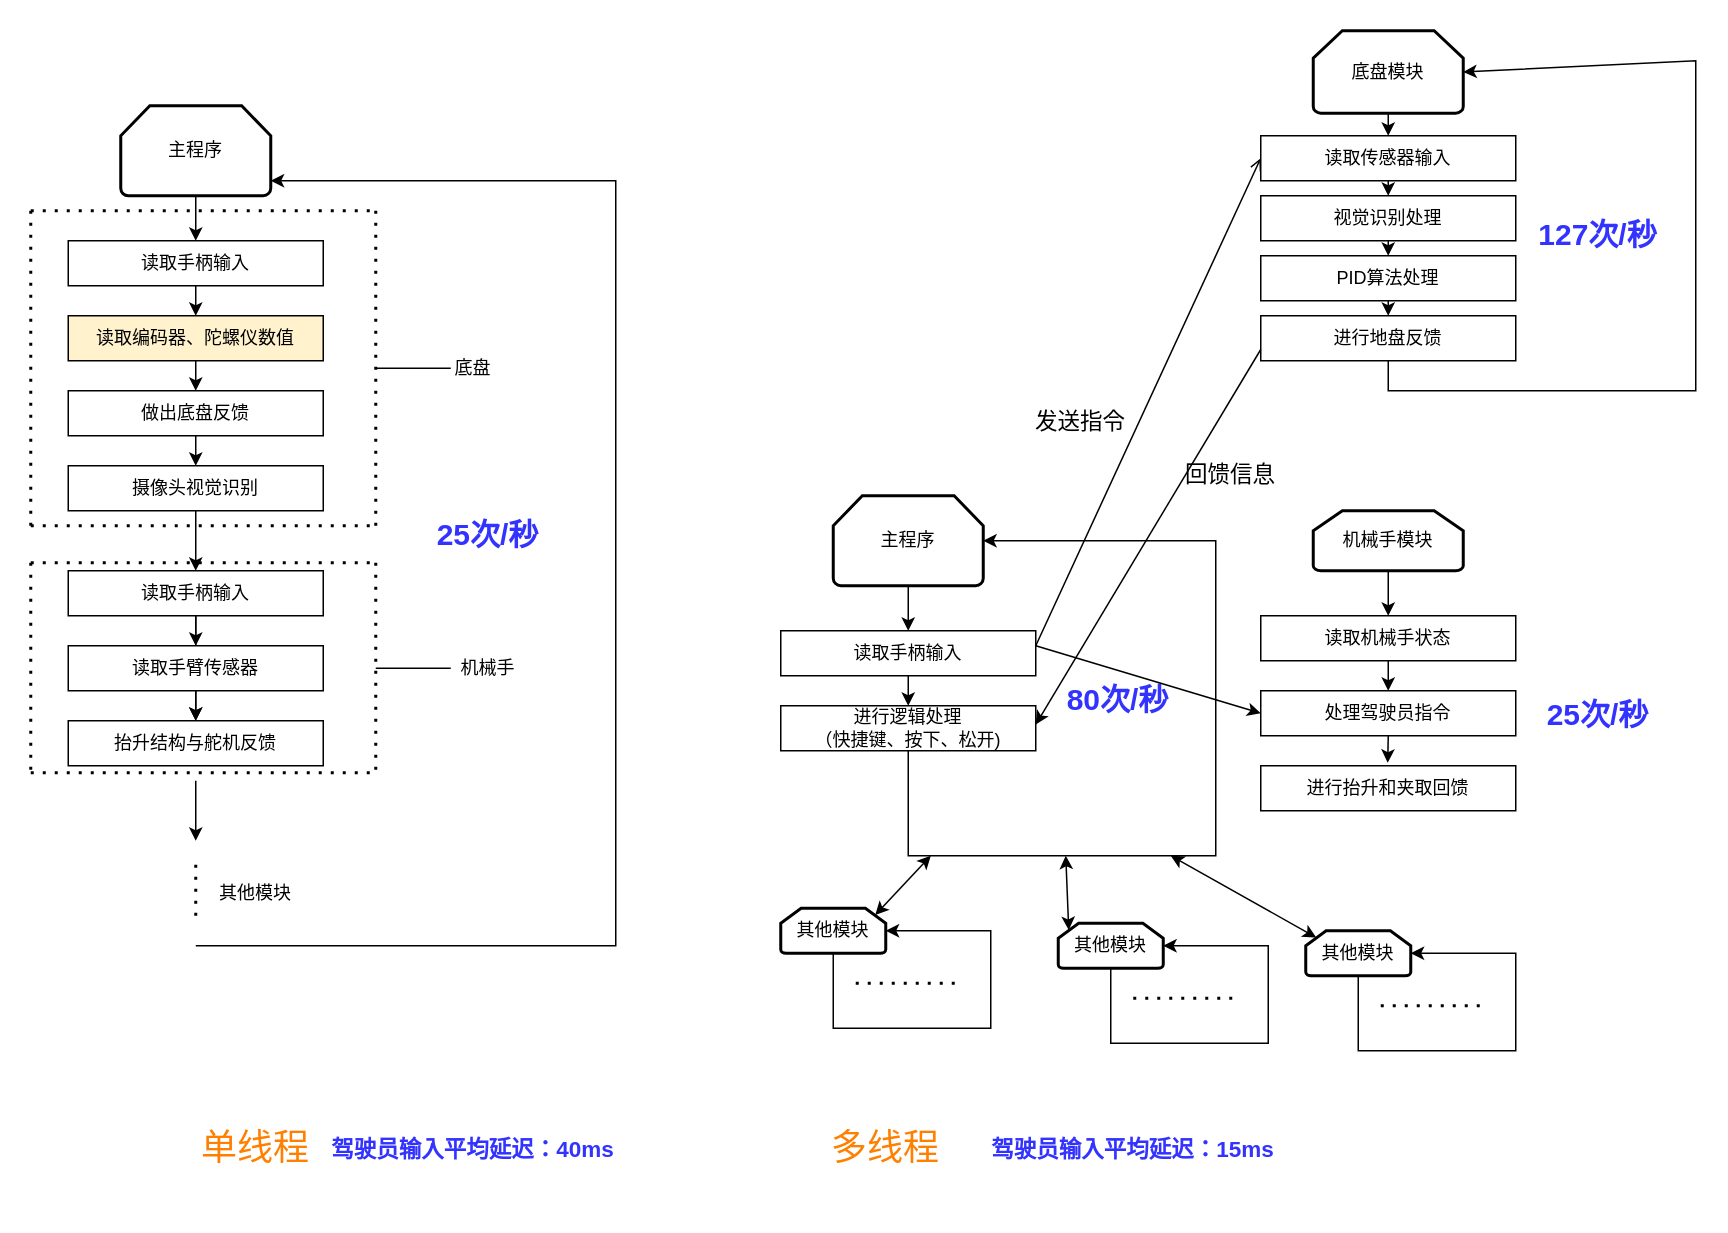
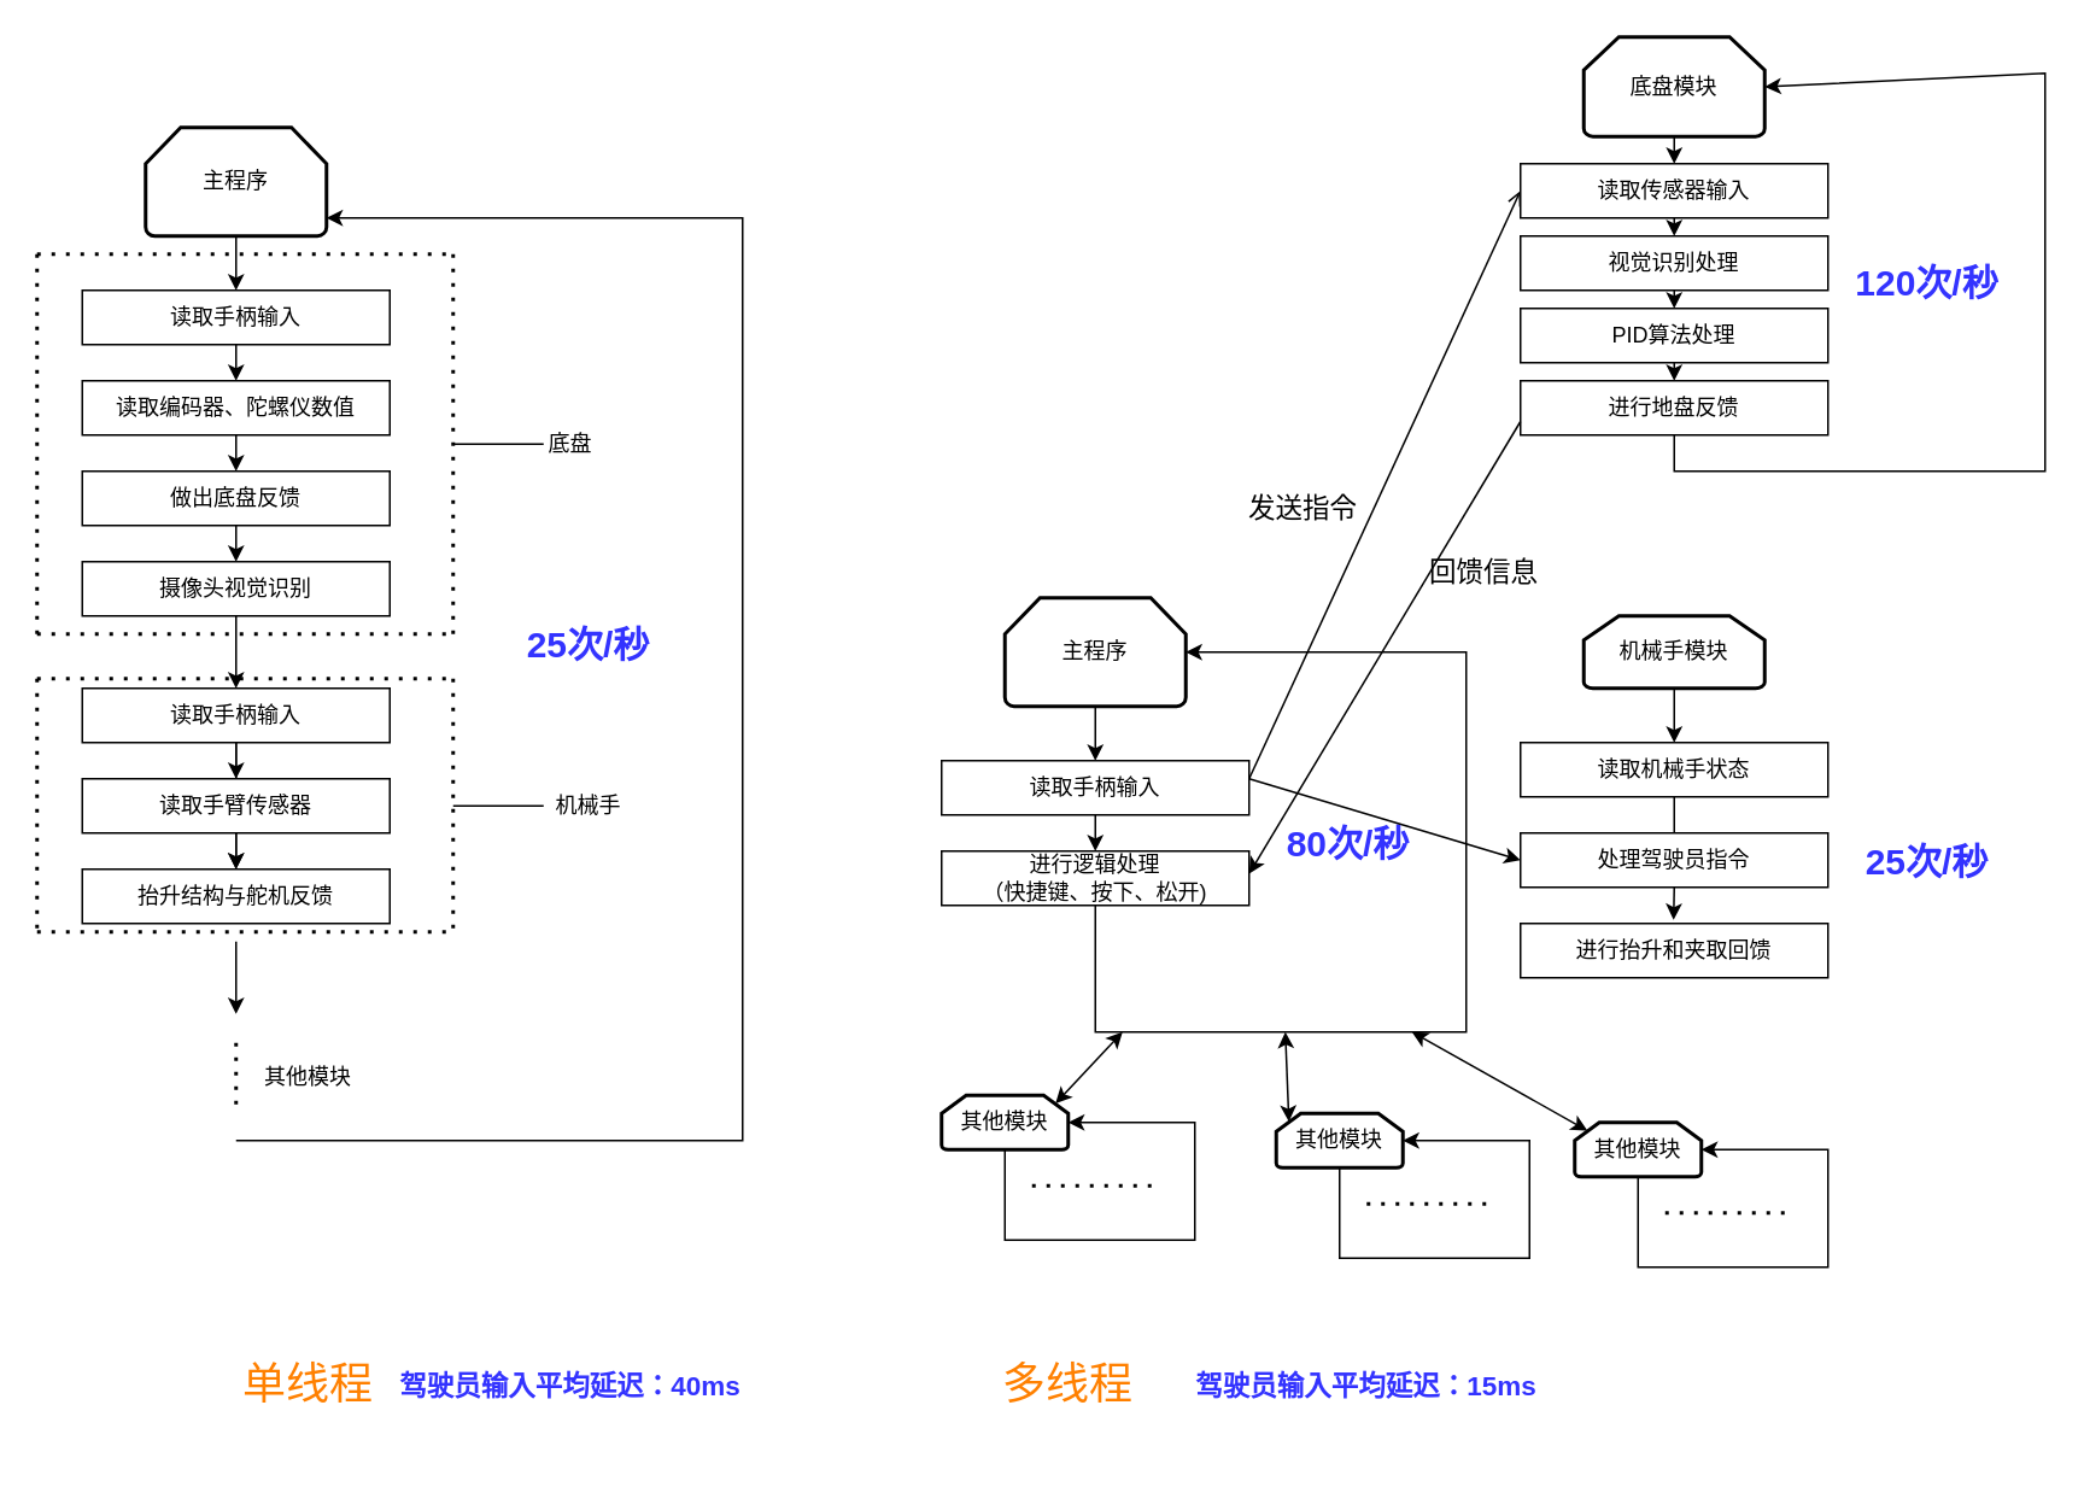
- <mxCell id="52" value="&lt;font color=&quot;#3333ff&quot; size=&quot;1&quot;&gt;&lt;b style=&quot;font-size: 20px;&quot;&gt;127次/秒&lt;/b&gt;&lt;/font&gt;" style="text;html=1;strokeColor=none;fillColor=none;align=center;verticalAlign=middle;whiteSpace=wrap;rounded=0;" vertex="1" parent="1"><mxGeometry x="1010" y="120" width="110" height="70" as="geometry" /></mxCell>
+ <mxCell id="52" value="&lt;font color=&quot;#3333ff&quot; size=&quot;1&quot;&gt;&lt;b style=&quot;font-size: 20px;&quot;&gt;120次/秒&lt;/b&gt;&lt;/font&gt;" style="text;html=1;strokeColor=none;fillColor=none;align=center;verticalAlign=middle;whiteSpace=wrap;rounded=0;" vertex="1" parent="1"><mxGeometry x="1010" y="120" width="110" height="70" as="geometry" /></mxCell>
- <mxCell id="4" value="读取编码器、陀螺仪数值" style="rounded=0;whiteSpace=wrap;html=1;fillColor=#fff2cc;" parent="1" vertex="1"><mxGeometry x="45" y="210" width="170" height="30" as="geometry" /></mxCell>
+ <mxCell id="4" value="读取编码器、陀螺仪数值" style="rounded=0;whiteSpace=wrap;html=1;" parent="1" vertex="1"><mxGeometry x="45" y="210" width="170" height="30" as="geometry" /></mxCell>
- <mxCell id="63" style="edgeStyle=orthogonalEdgeStyle;rounded=0;orthogonalLoop=1;jettySize=auto;html=1;exitX=0.5;exitY=1;exitDx=0;exitDy=0;entryX=0.5;entryY=0;entryDx=0;entryDy=0;" edge="1" parent="1" source="64" target="70"><mxGeometry relative="1" as="geometry" /></mxCell>
+ <mxCell id="63" style="edgeStyle=orthogonalEdgeStyle;rounded=0;orthogonalLoop=1;jettySize=auto;html=1;exitX=0.5;exitY=1;exitDx=0;exitDy=0;entryX=0.5;entryY=0;entryDx=0;entryDy=0;endArrow=none;" edge="1" parent="1" source="64" target="70"><mxGeometry relative="1" as="geometry" /></mxCell>
